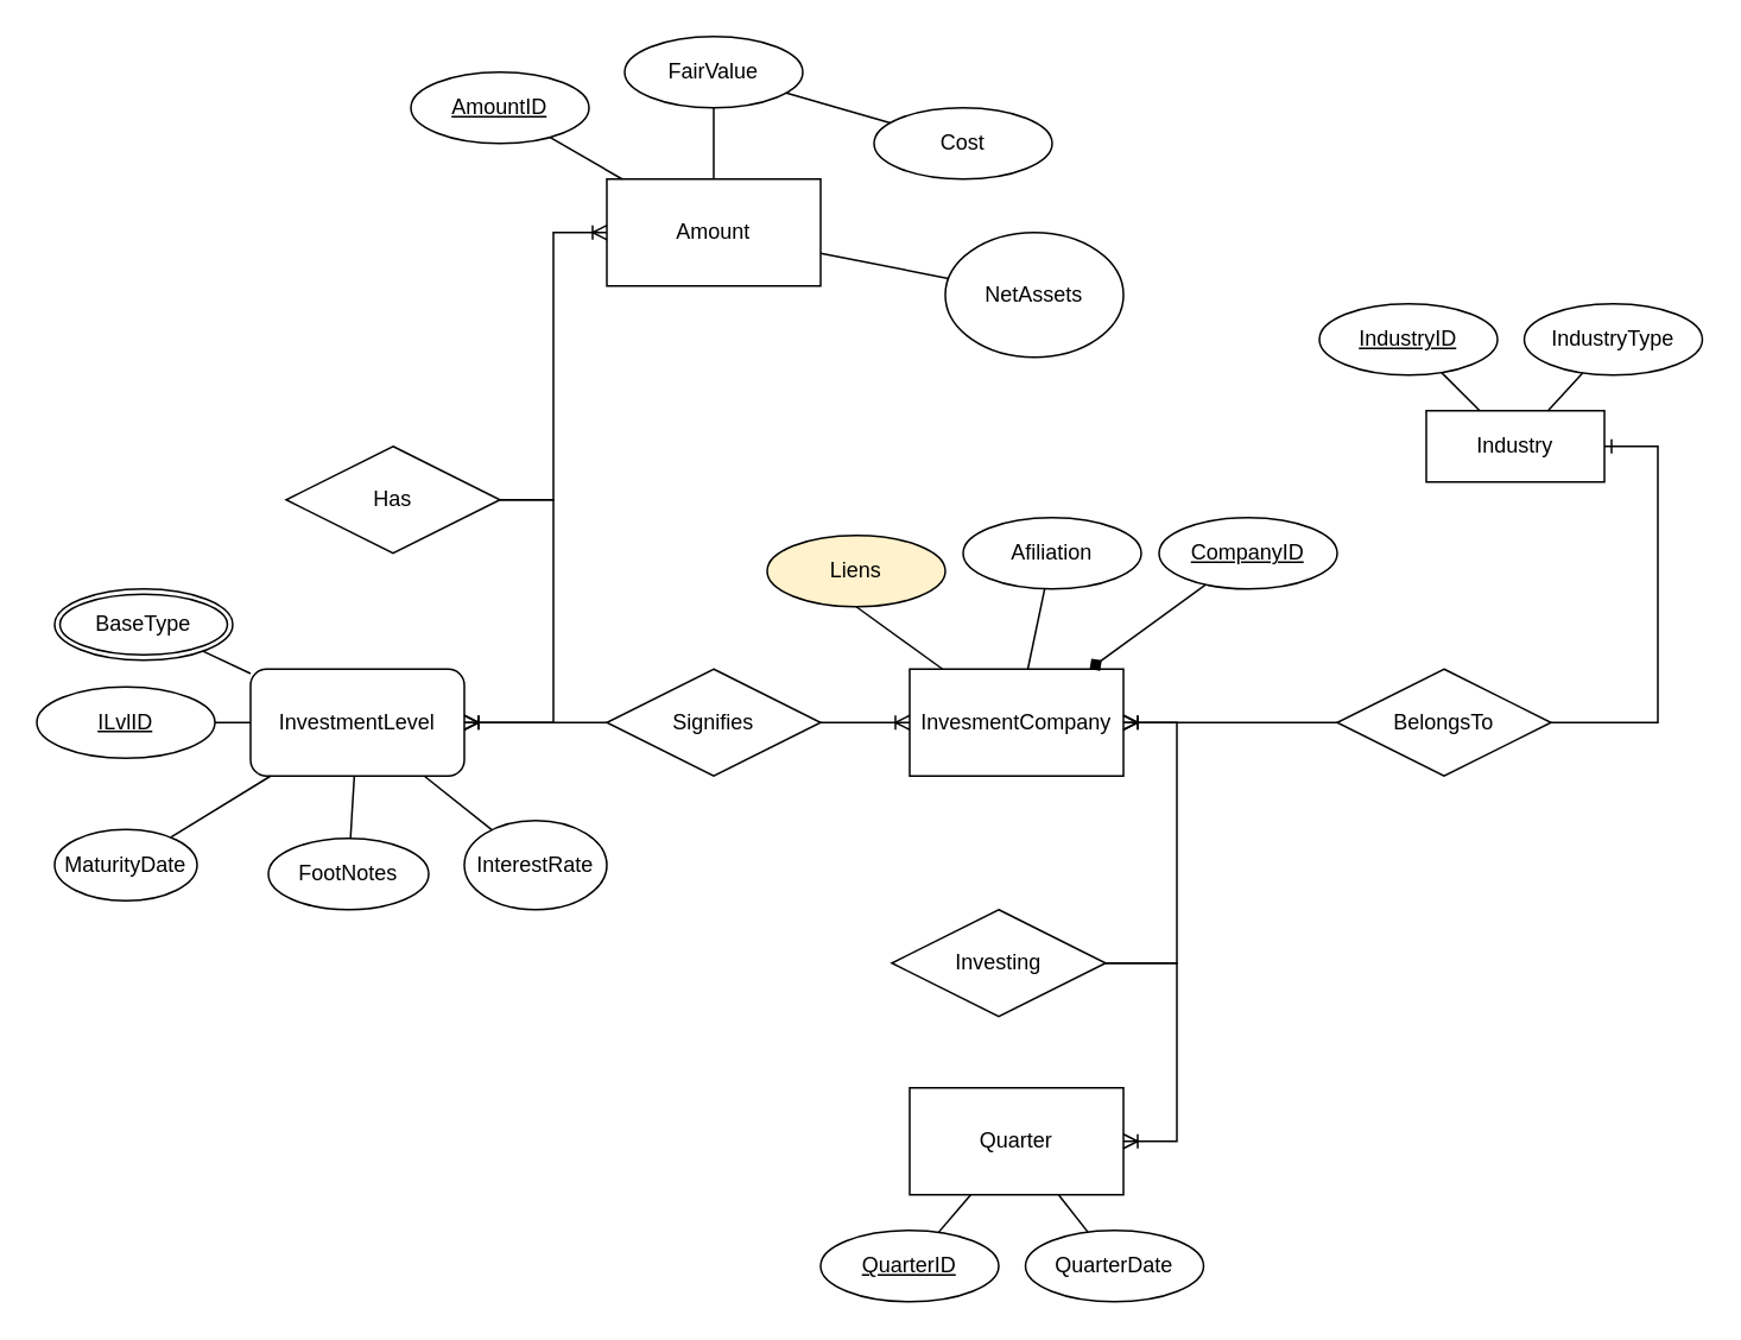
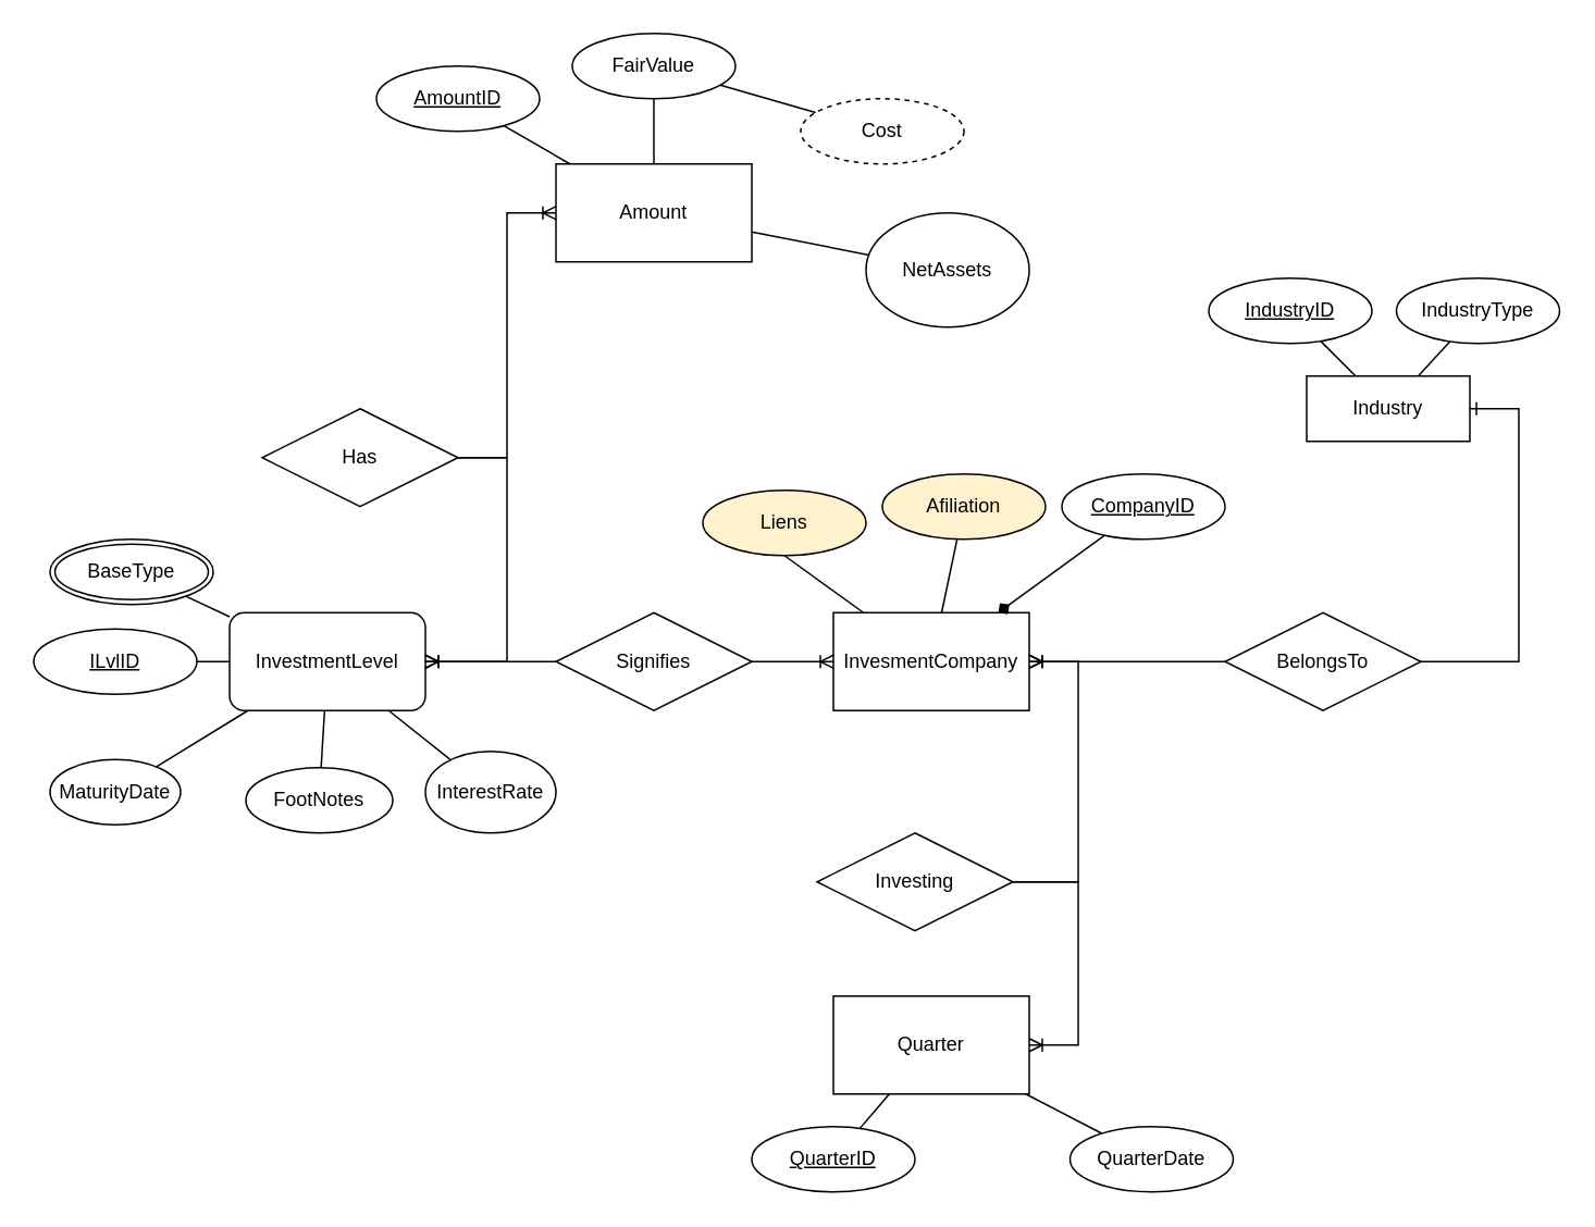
- <mxCell id="16" value="Cost" style="ellipse;whiteSpace=wrap;html=1;align=center;" vertex="1" parent="1"><mxGeometry x="490" y="60" width="100" height="40" as="geometry" /></mxCell>
+ <mxCell id="16" value="Cost" style="ellipse;whiteSpace=wrap;html=1;align=center;dashed=1;" vertex="1" parent="1"><mxGeometry x="490" y="60" width="100" height="40" as="geometry" /></mxCell>
- <mxCell id="22" value="Afiliation" style="ellipse;whiteSpace=wrap;html=1;align=center;" vertex="1" parent="1"><mxGeometry x="540" y="290" width="100" height="40" as="geometry" /></mxCell>
+ <mxCell id="22" value="Afiliation" style="ellipse;whiteSpace=wrap;html=1;align=center;fillColor=#fff2cc;" vertex="1" parent="1"><mxGeometry x="540" y="290" width="100" height="40" as="geometry" /></mxCell>
- <mxCell id="42" value="QuarterDate" style="ellipse;whiteSpace=wrap;html=1;align=center;" vertex="1" parent="1"><mxGeometry x="575" y="690" width="100" height="40" as="geometry" /></mxCell>
+ <mxCell id="42" value="QuarterDate" style="ellipse;whiteSpace=wrap;html=1;align=center;" vertex="1" parent="1"><mxGeometry x="655" y="690" width="100" height="40" as="geometry" /></mxCell>
